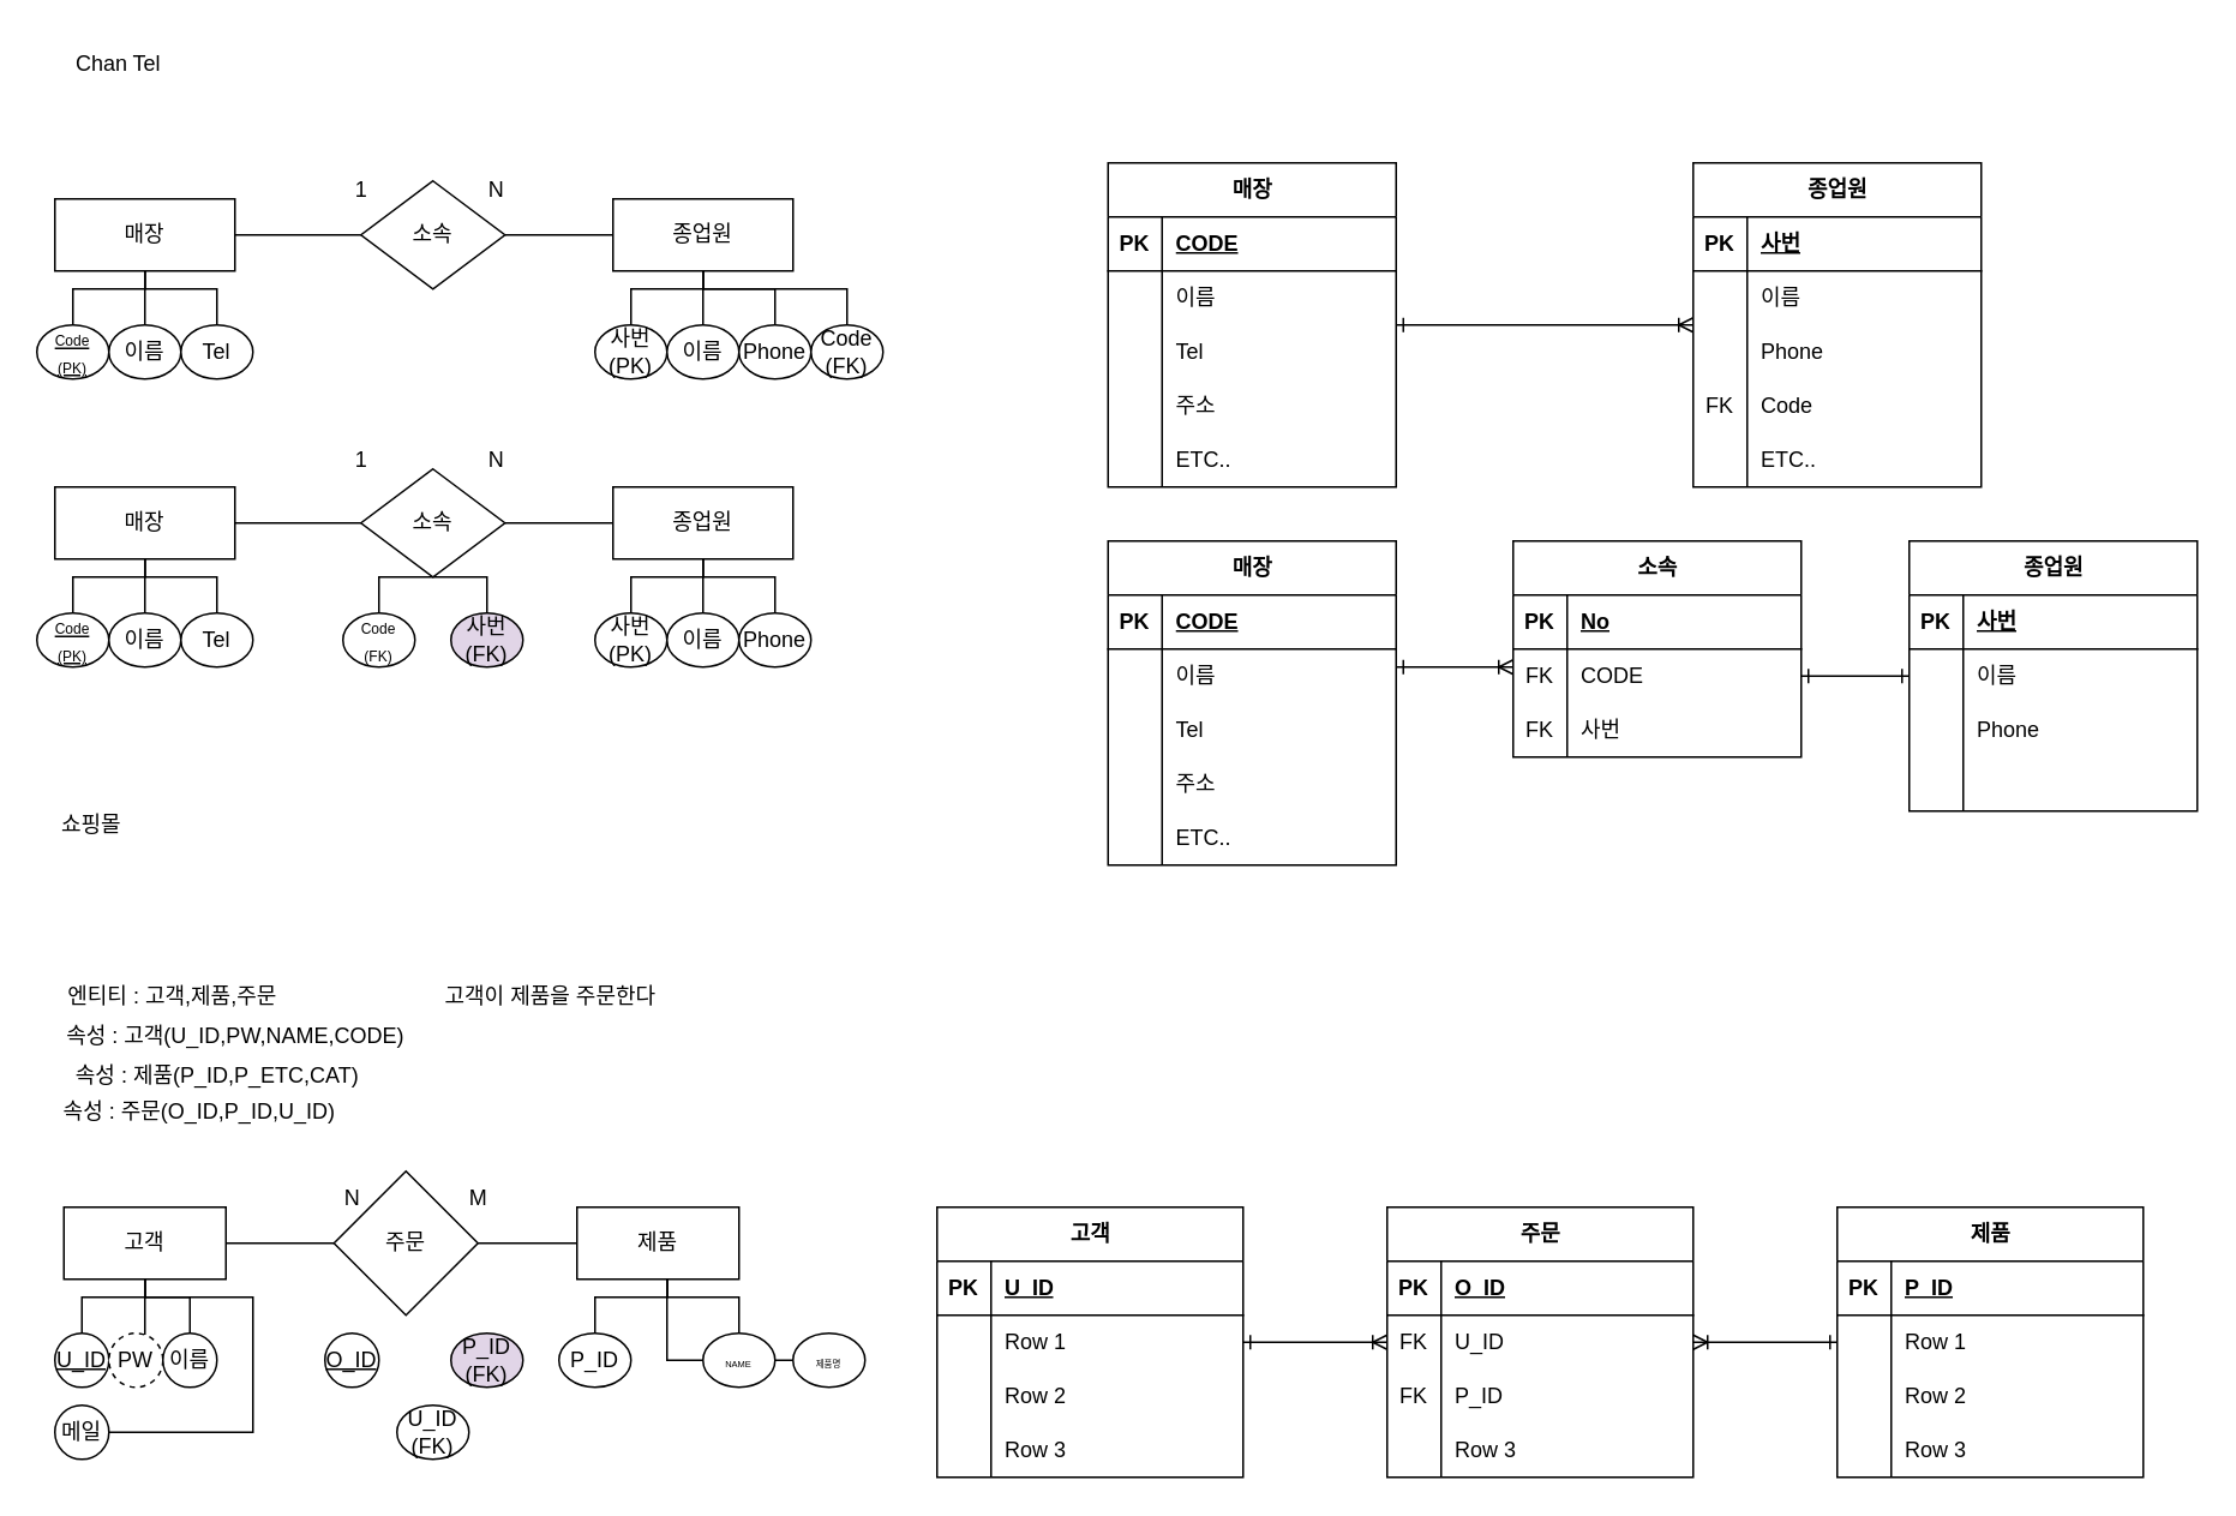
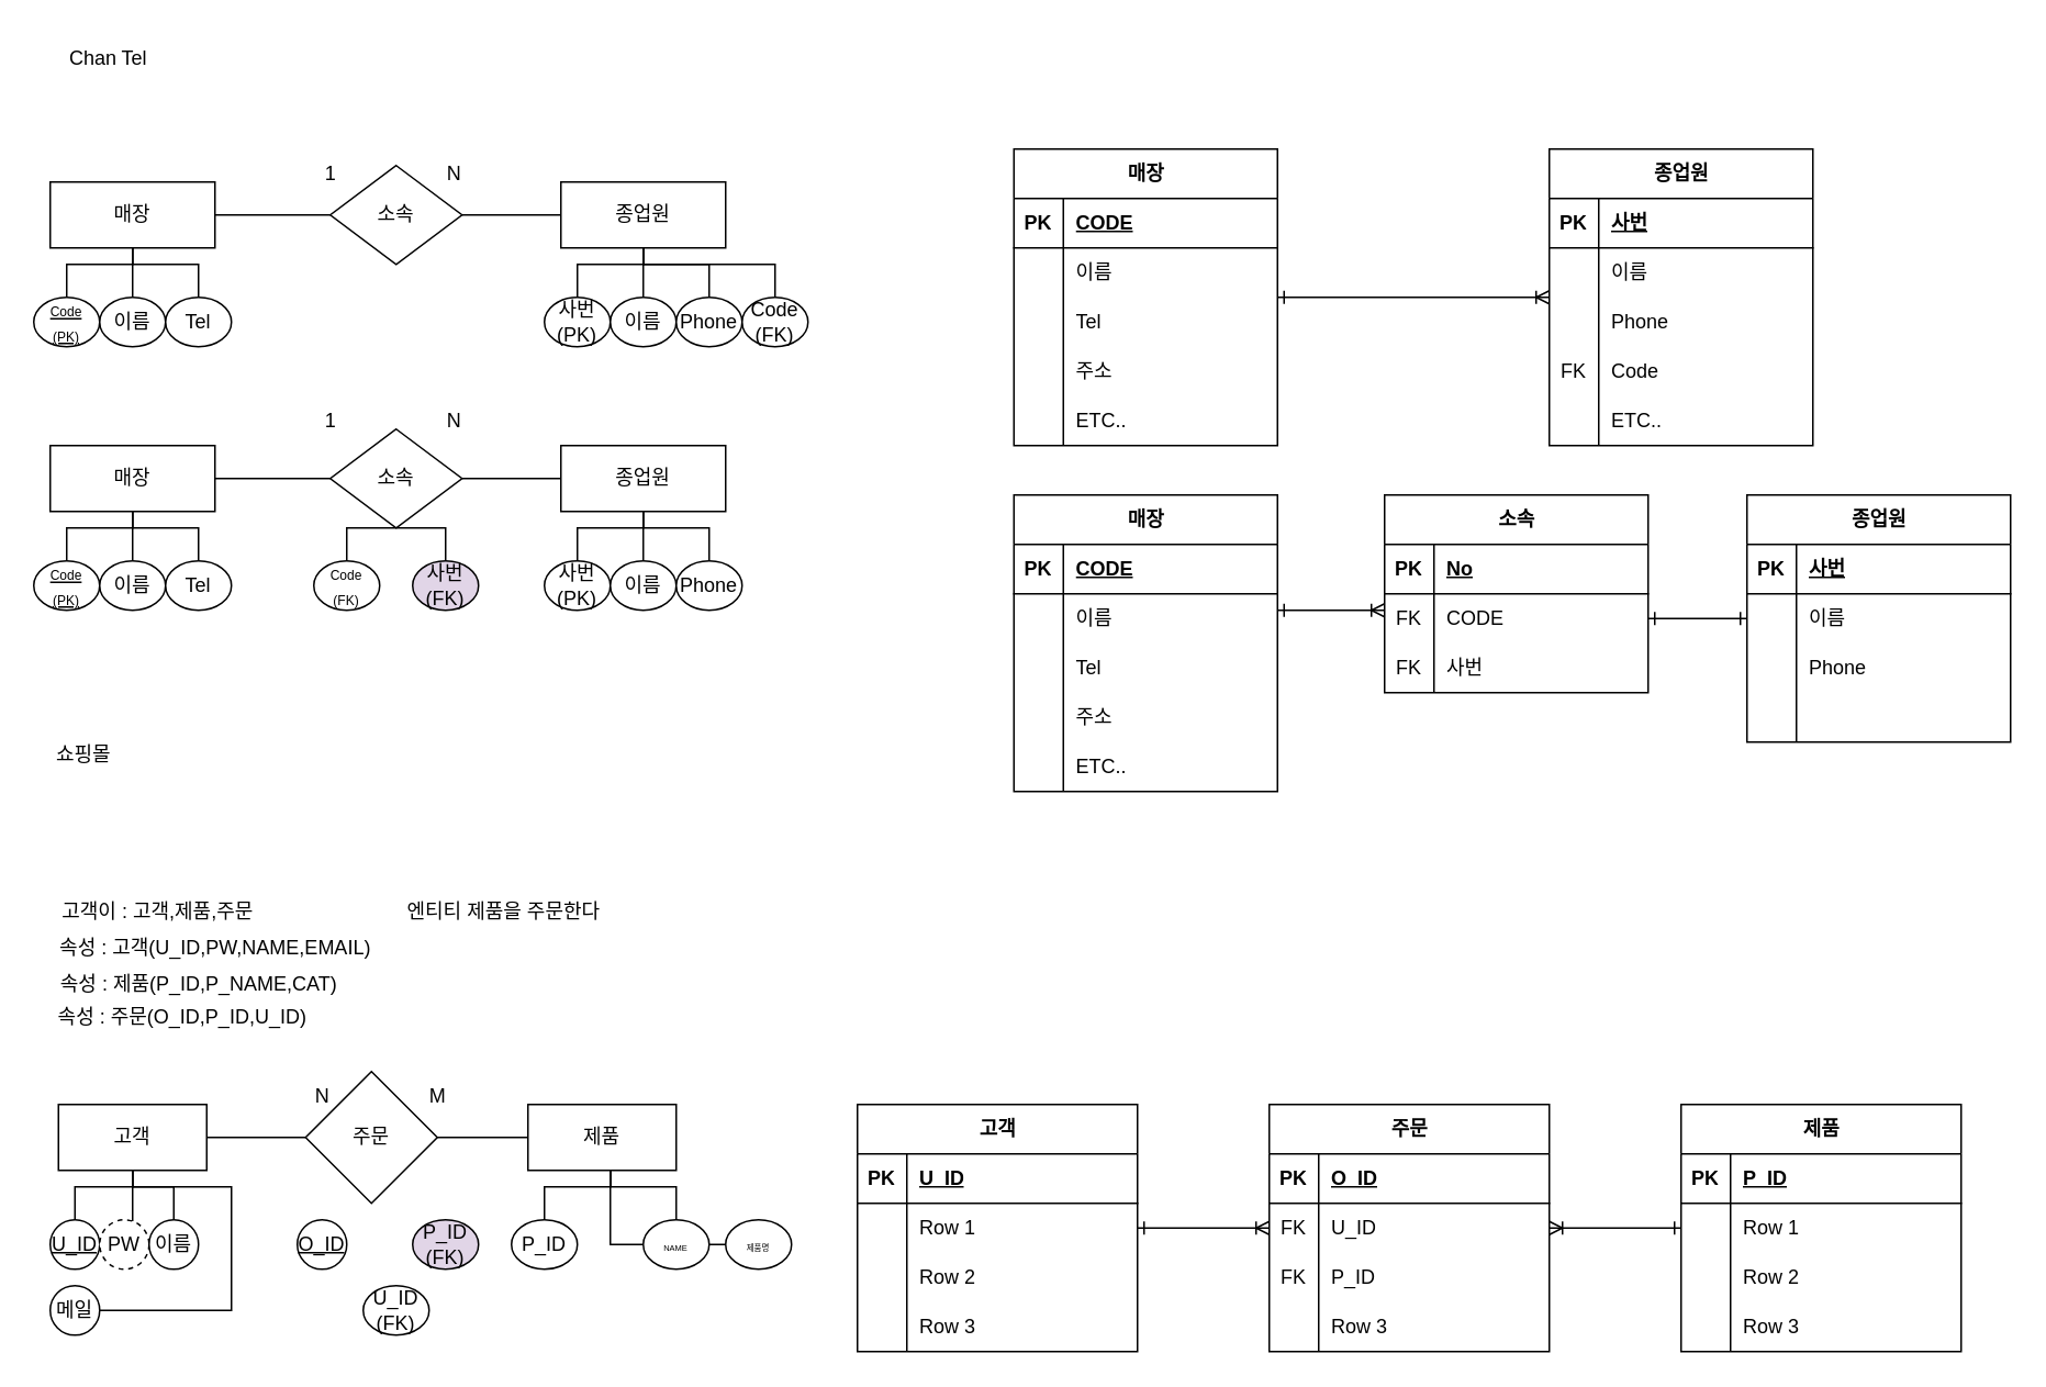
- <mxCell id="122" value="엔티티 : 고객,제품,주문" style="text;html=1;align=center;verticalAlign=middle;resizable=0;points=[];autosize=1;strokeColor=none;fillColor=none;" parent="1" vertex="1"><mxGeometry x="20" y="538" width="150" height="30" as="geometry" /></mxCell>
+ <mxCell id="122" value="고객이 : 고객,제품,주문" style="text;html=1;align=center;verticalAlign=middle;resizable=0;points=[];autosize=1;strokeColor=none;fillColor=none;" parent="1" vertex="1"><mxGeometry x="20" y="538" width="150" height="30" as="geometry" /></mxCell>
- <mxCell id="126" value="고객이 제품을 주문한다" style="text;html=1;align=center;verticalAlign=middle;resizable=0;points=[];autosize=1;strokeColor=none;fillColor=none;" parent="1" vertex="1"><mxGeometry x="230" y="538" width="150" height="30" as="geometry" /></mxCell>
+ <mxCell id="126" value="엔티티 제품을 주문한다" style="text;html=1;align=center;verticalAlign=middle;resizable=0;points=[];autosize=1;strokeColor=none;fillColor=none;" parent="1" vertex="1"><mxGeometry x="230" y="538" width="150" height="30" as="geometry" /></mxCell>
- <mxCell id="123" value="속성 : 고객(U_ID,PW,NAME,CODE)" style="text;html=1;align=center;verticalAlign=middle;resizable=0;points=[];autosize=1;strokeColor=none;fillColor=none;" parent="1" vertex="1"><mxGeometry x="20" y="560" width="220" height="30" as="geometry" /></mxCell>
+ <mxCell id="123" value="속성 : 고객(U_ID,PW,NAME,EMAIL)" style="text;html=1;align=center;verticalAlign=middle;resizable=0;points=[];autosize=1;strokeColor=none;fillColor=none;" parent="1" vertex="1"><mxGeometry x="20" y="560" width="220" height="30" as="geometry" /></mxCell>
- <mxCell id="124" value="속성 : 제품(P_ID,P_ETC,CAT)" style="text;html=1;align=center;verticalAlign=middle;resizable=0;points=[];autosize=1;strokeColor=none;fillColor=none;" parent="1" vertex="1"><mxGeometry x="20" y="582" width="200" height="30" as="geometry" /></mxCell>
+ <mxCell id="124" value="속성 : 제품(P_ID,P_NAME,CAT)" style="text;html=1;align=center;verticalAlign=middle;resizable=0;points=[];autosize=1;strokeColor=none;fillColor=none;" parent="1" vertex="1"><mxGeometry x="20" y="582" width="200" height="30" as="geometry" /></mxCell>
